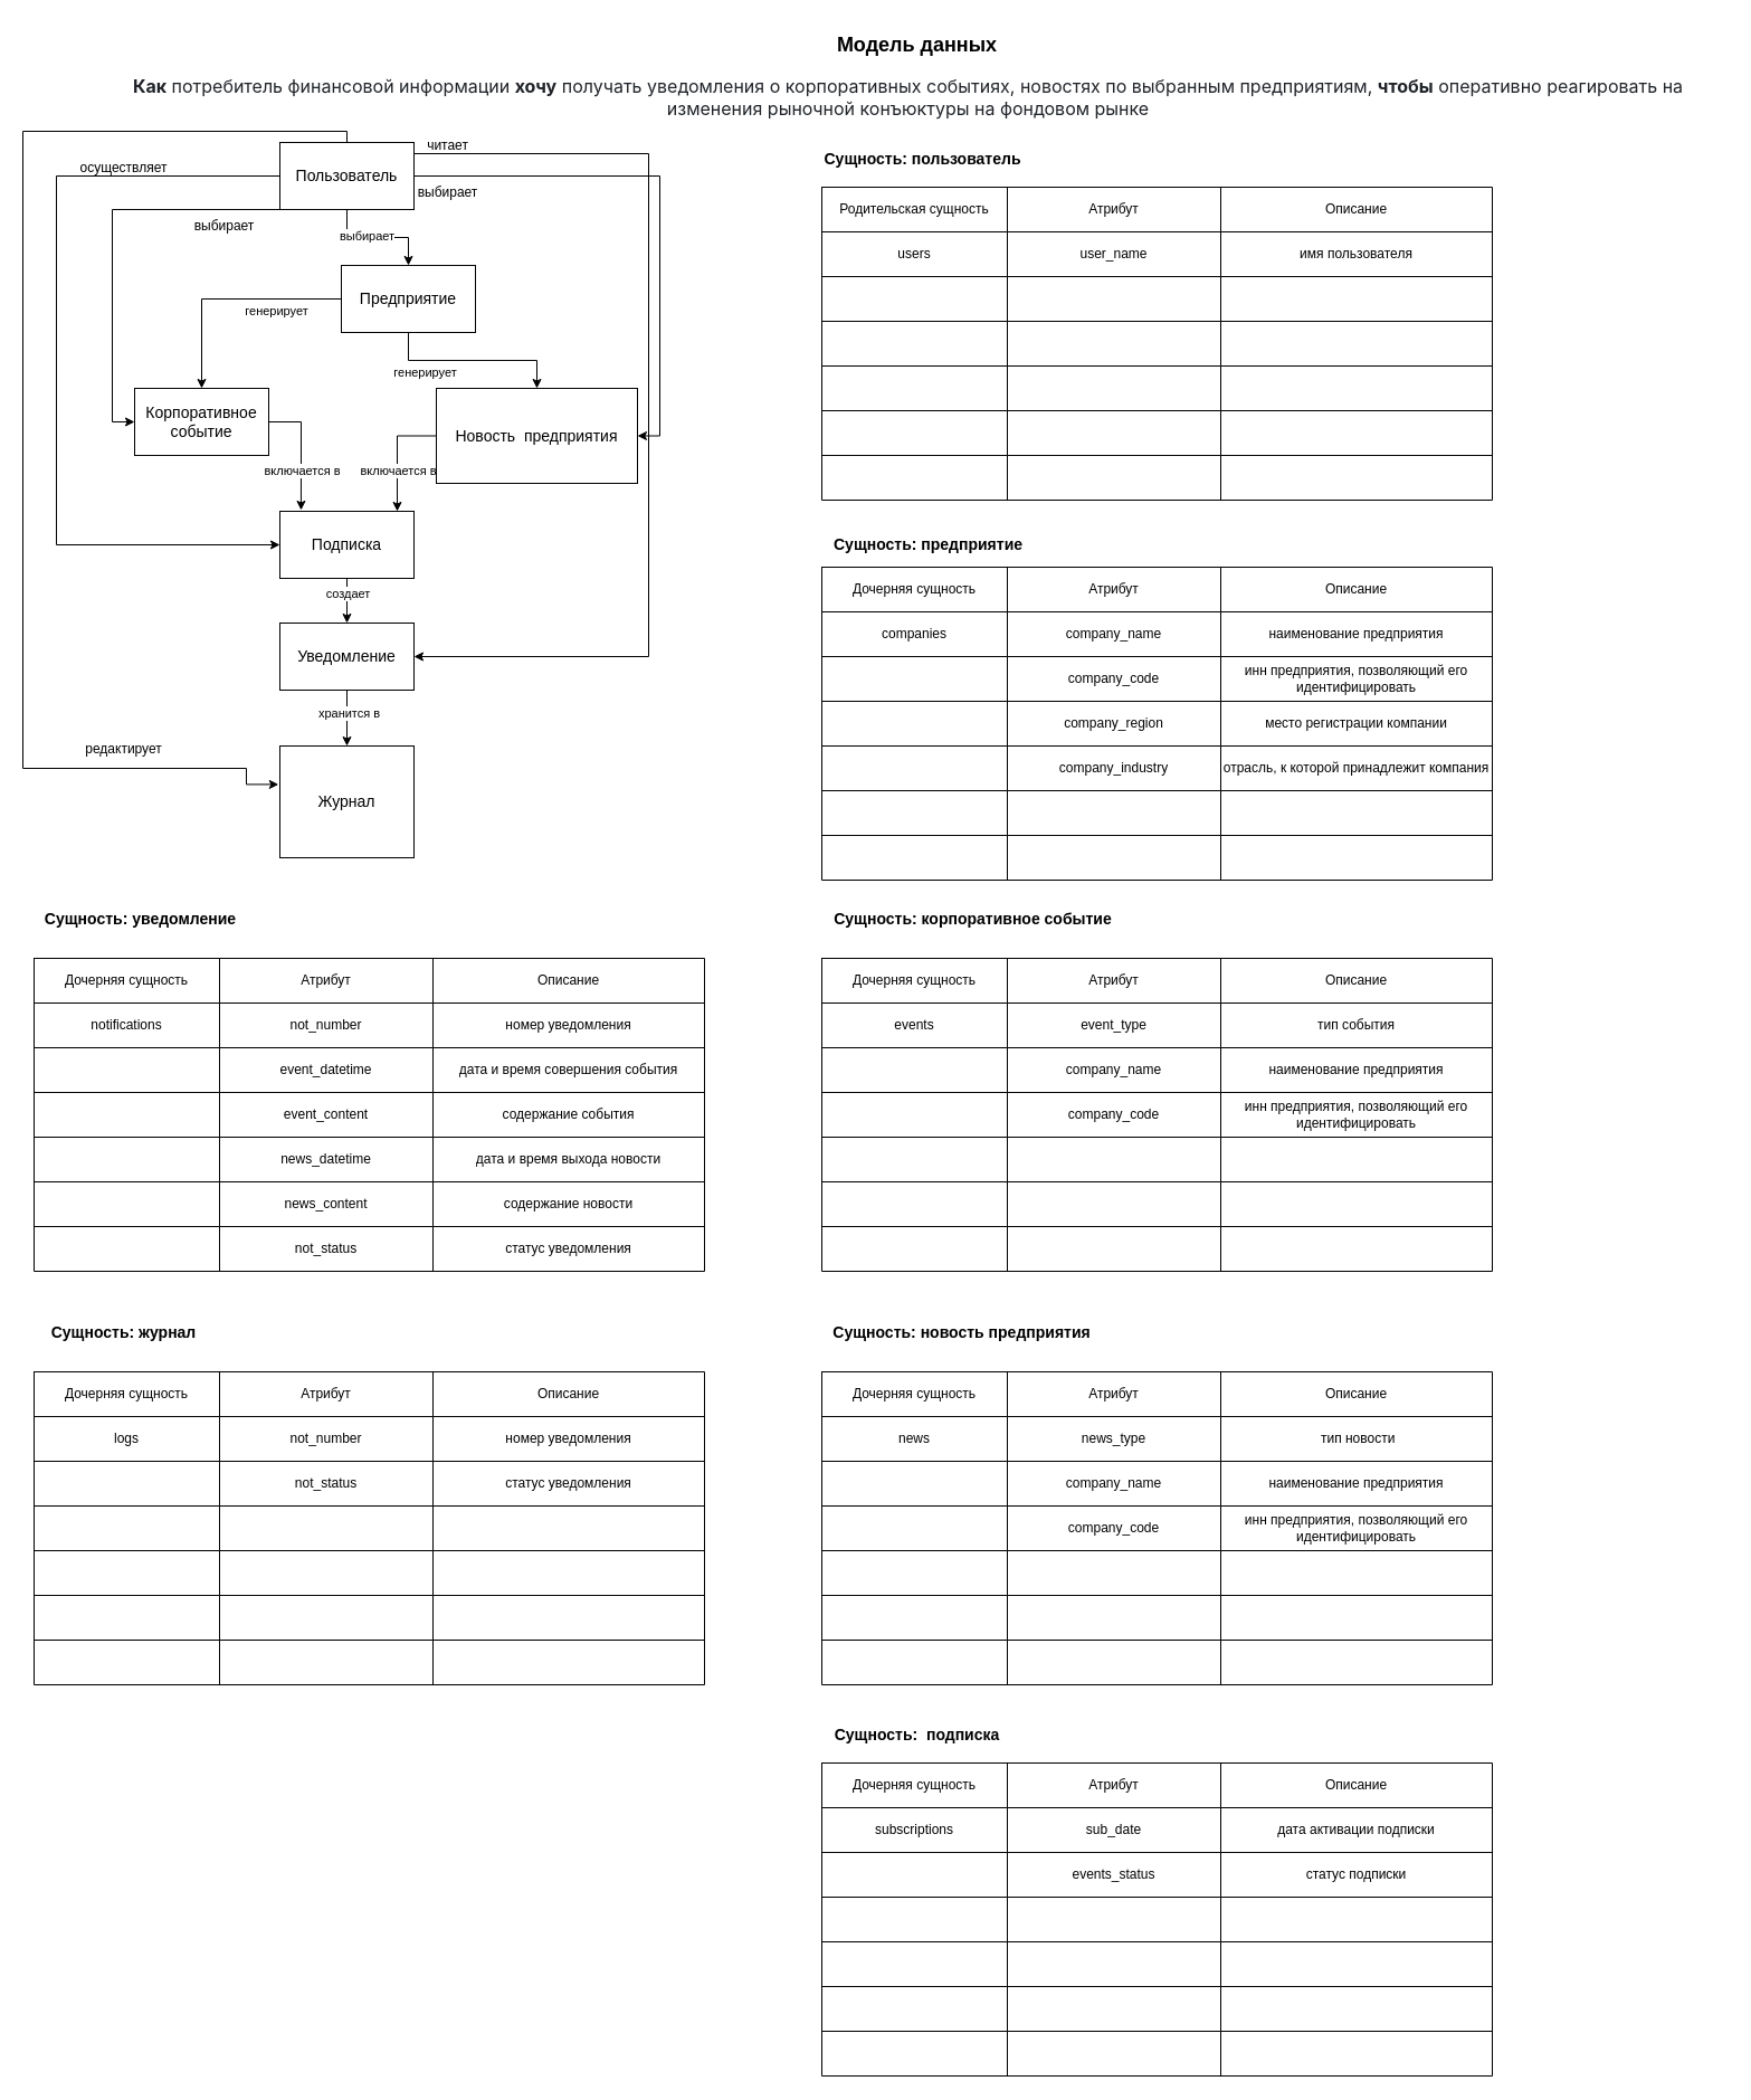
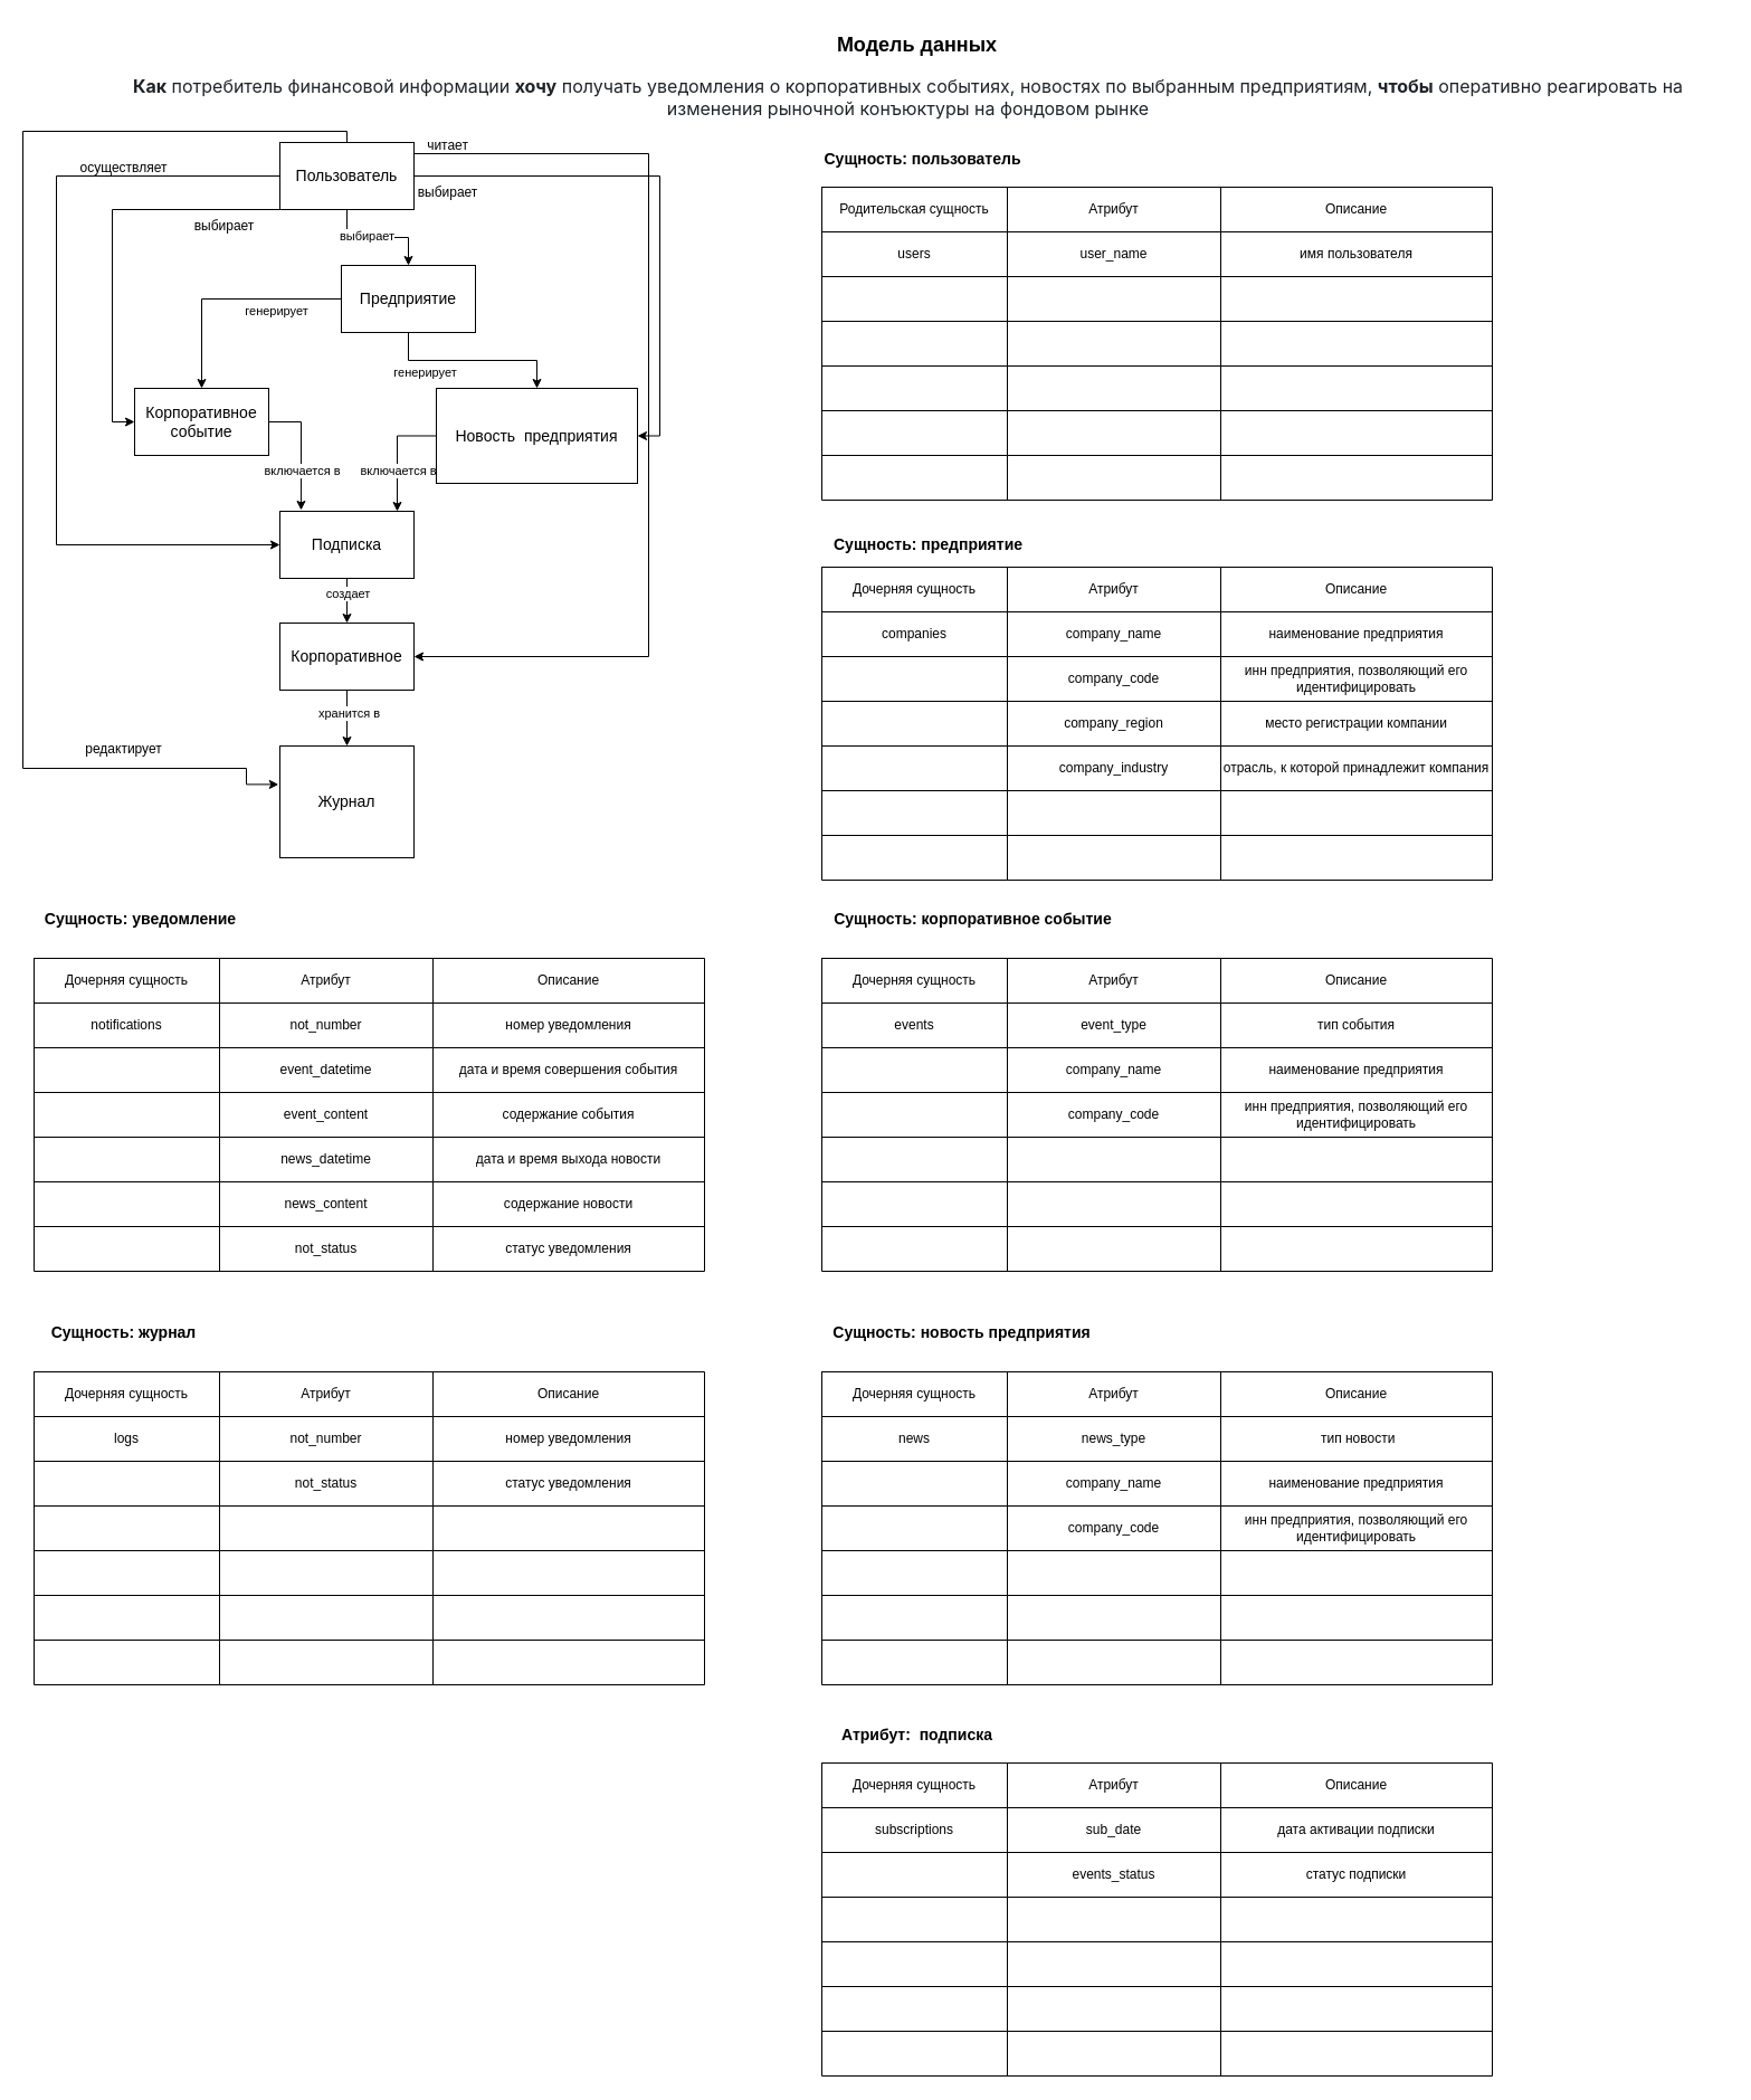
- <mxCell id="24" value="&lt;span style=&quot;font-size: 14px;&quot;&gt;Уведомление&lt;/span&gt;" style="rounded=0;whiteSpace=wrap;html=1;" parent="1" vertex="1"><mxGeometry x="250" y="557" width="120" height="60" as="geometry" /></mxCell>
+ <mxCell id="24" value="&lt;span style=&quot;font-size: 14px;&quot;&gt;Корпоративное&lt;/span&gt;" style="rounded=0;whiteSpace=wrap;html=1;" parent="1" vertex="1"><mxGeometry x="250" y="557" width="120" height="60" as="geometry" /></mxCell>
- <mxCell id="155" value="&lt;font style=&quot;font-size: 14px;&quot;&gt;&lt;b&gt;Сущность:&amp;nbsp; подписка&lt;/b&gt;&lt;/font&gt;" style="text;html=1;align=center;verticalAlign=middle;resizable=0;points=[];autosize=1;strokeColor=none;fillColor=none;" parent="1" vertex="1"><mxGeometry x="735" y="1537" width="170" height="30" as="geometry" /></mxCell>
+ <mxCell id="155" value="&lt;font style=&quot;font-size: 14px;&quot;&gt;&lt;b&gt;Атрибут:&amp;nbsp; подписка&lt;/b&gt;&lt;/font&gt;" style="text;html=1;align=center;verticalAlign=middle;resizable=0;points=[];autosize=1;strokeColor=none;fillColor=none;" parent="1" vertex="1"><mxGeometry x="735" y="1537" width="170" height="30" as="geometry" /></mxCell>
